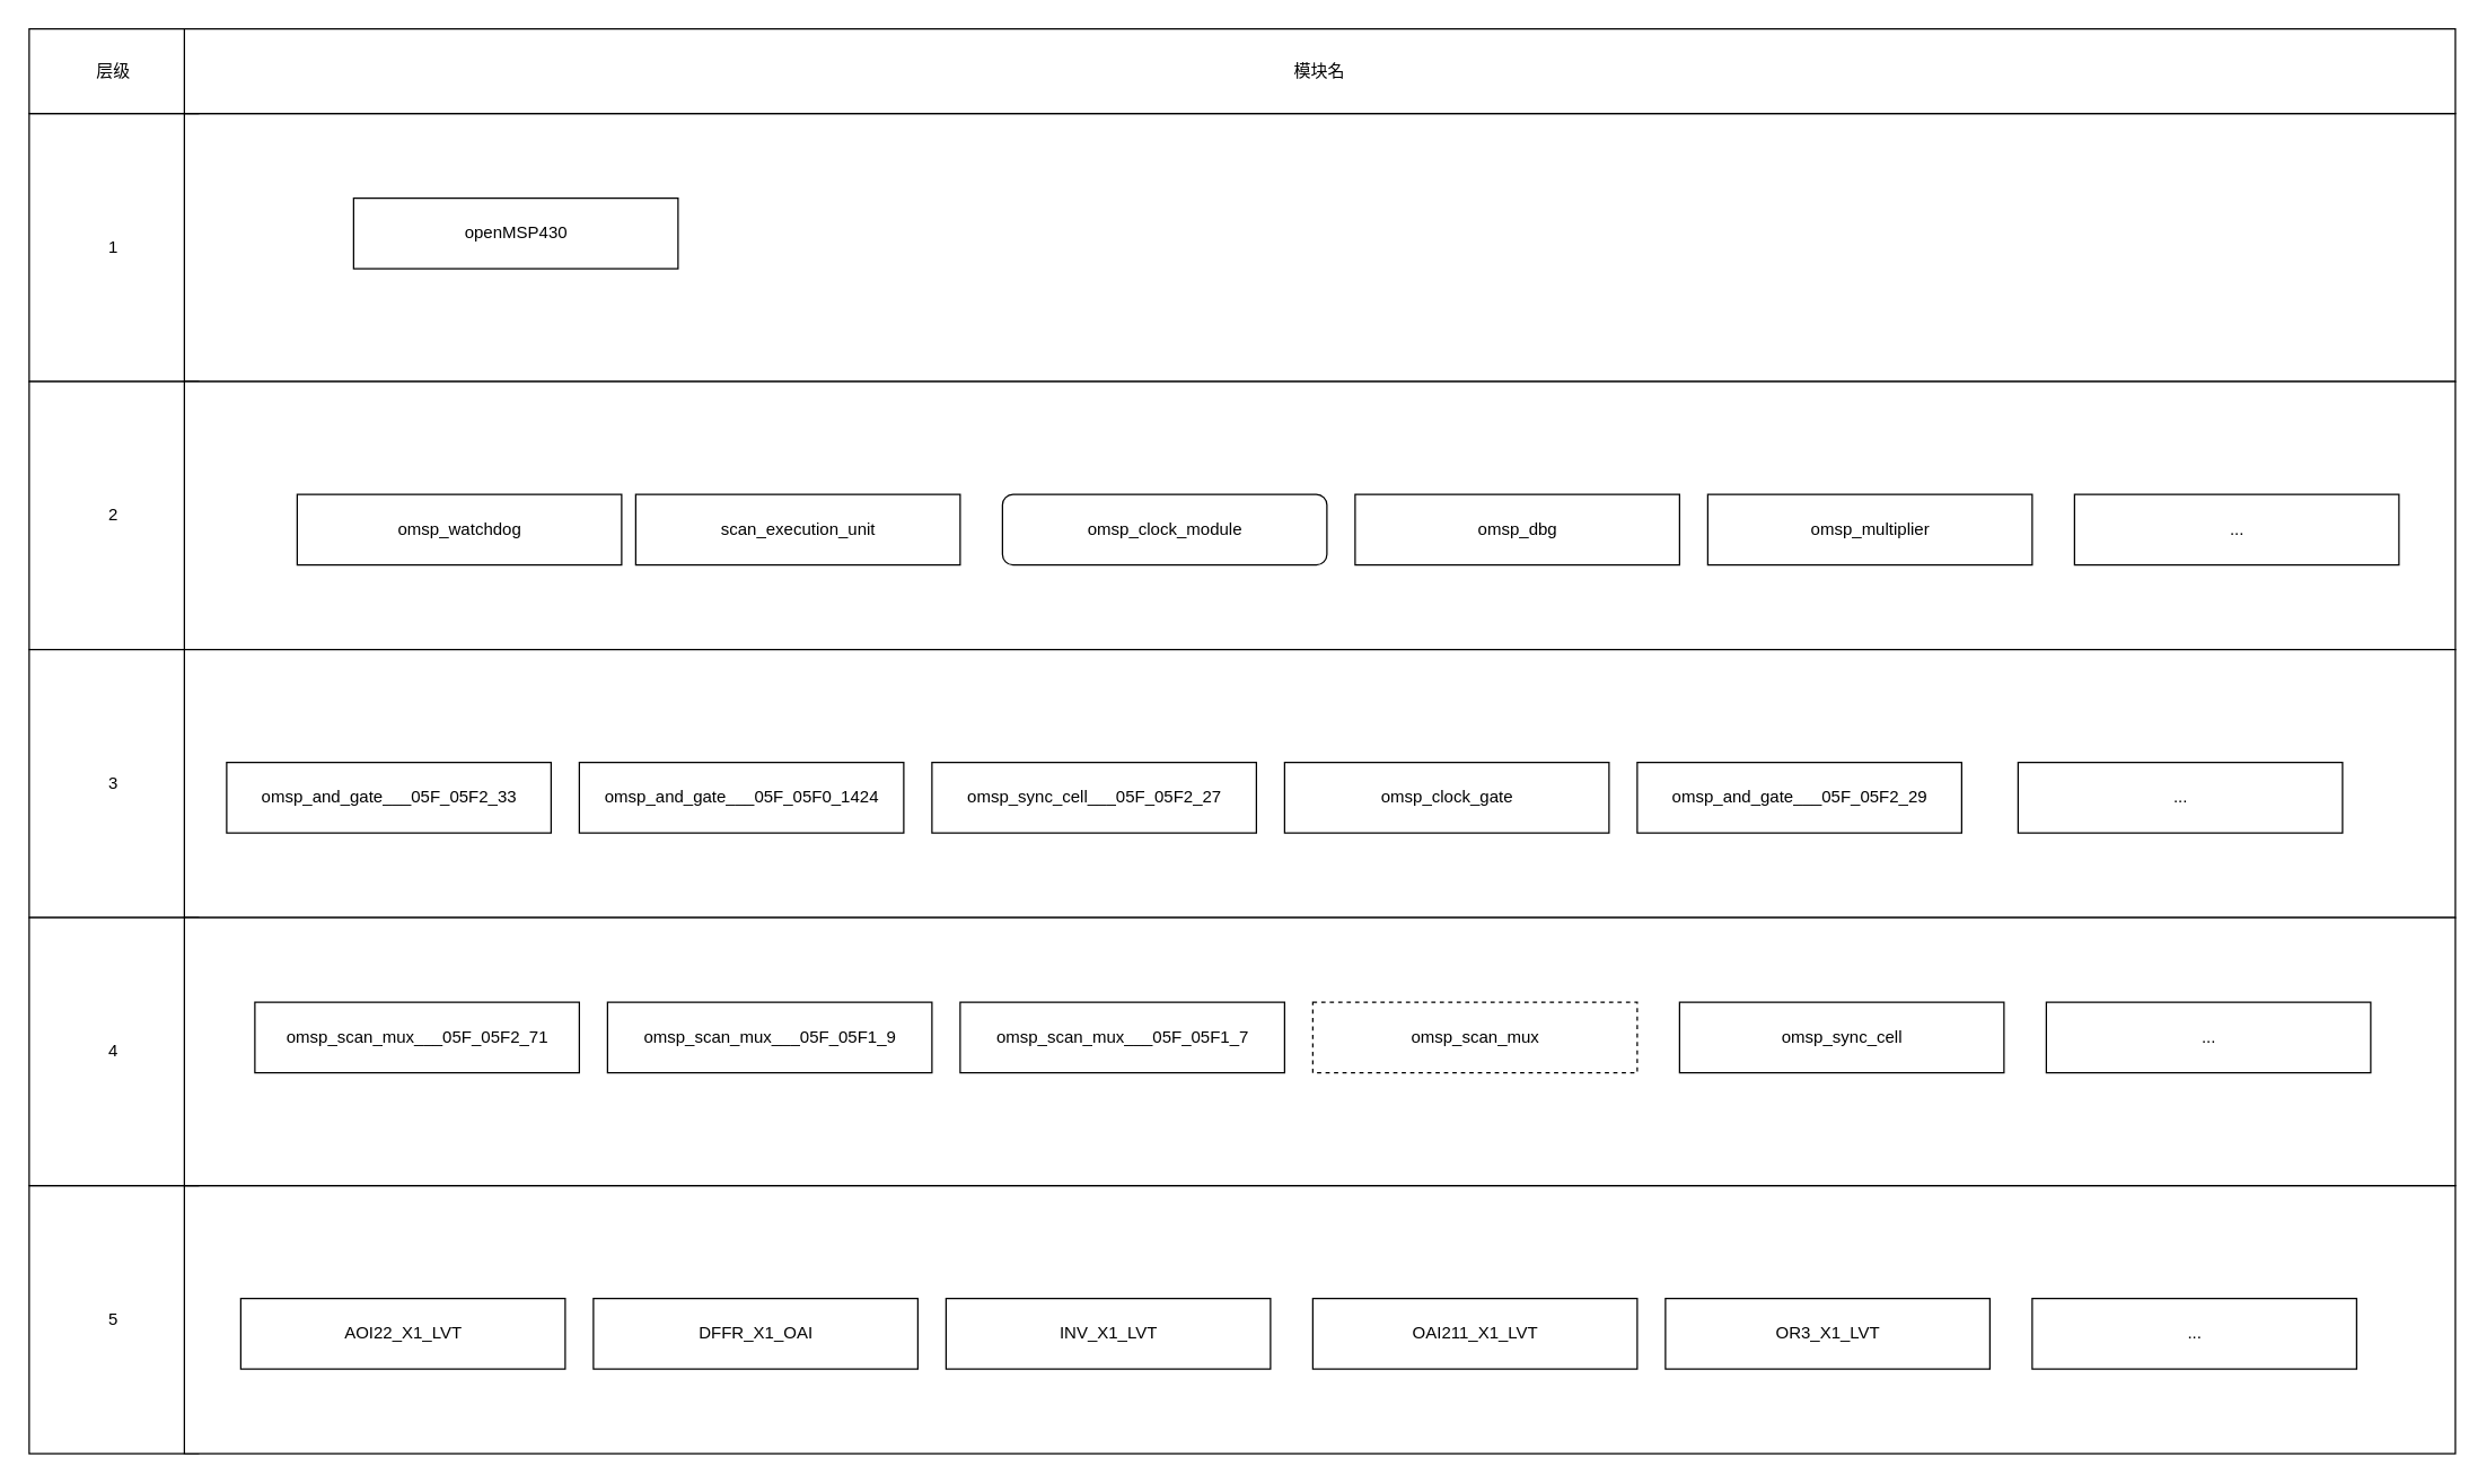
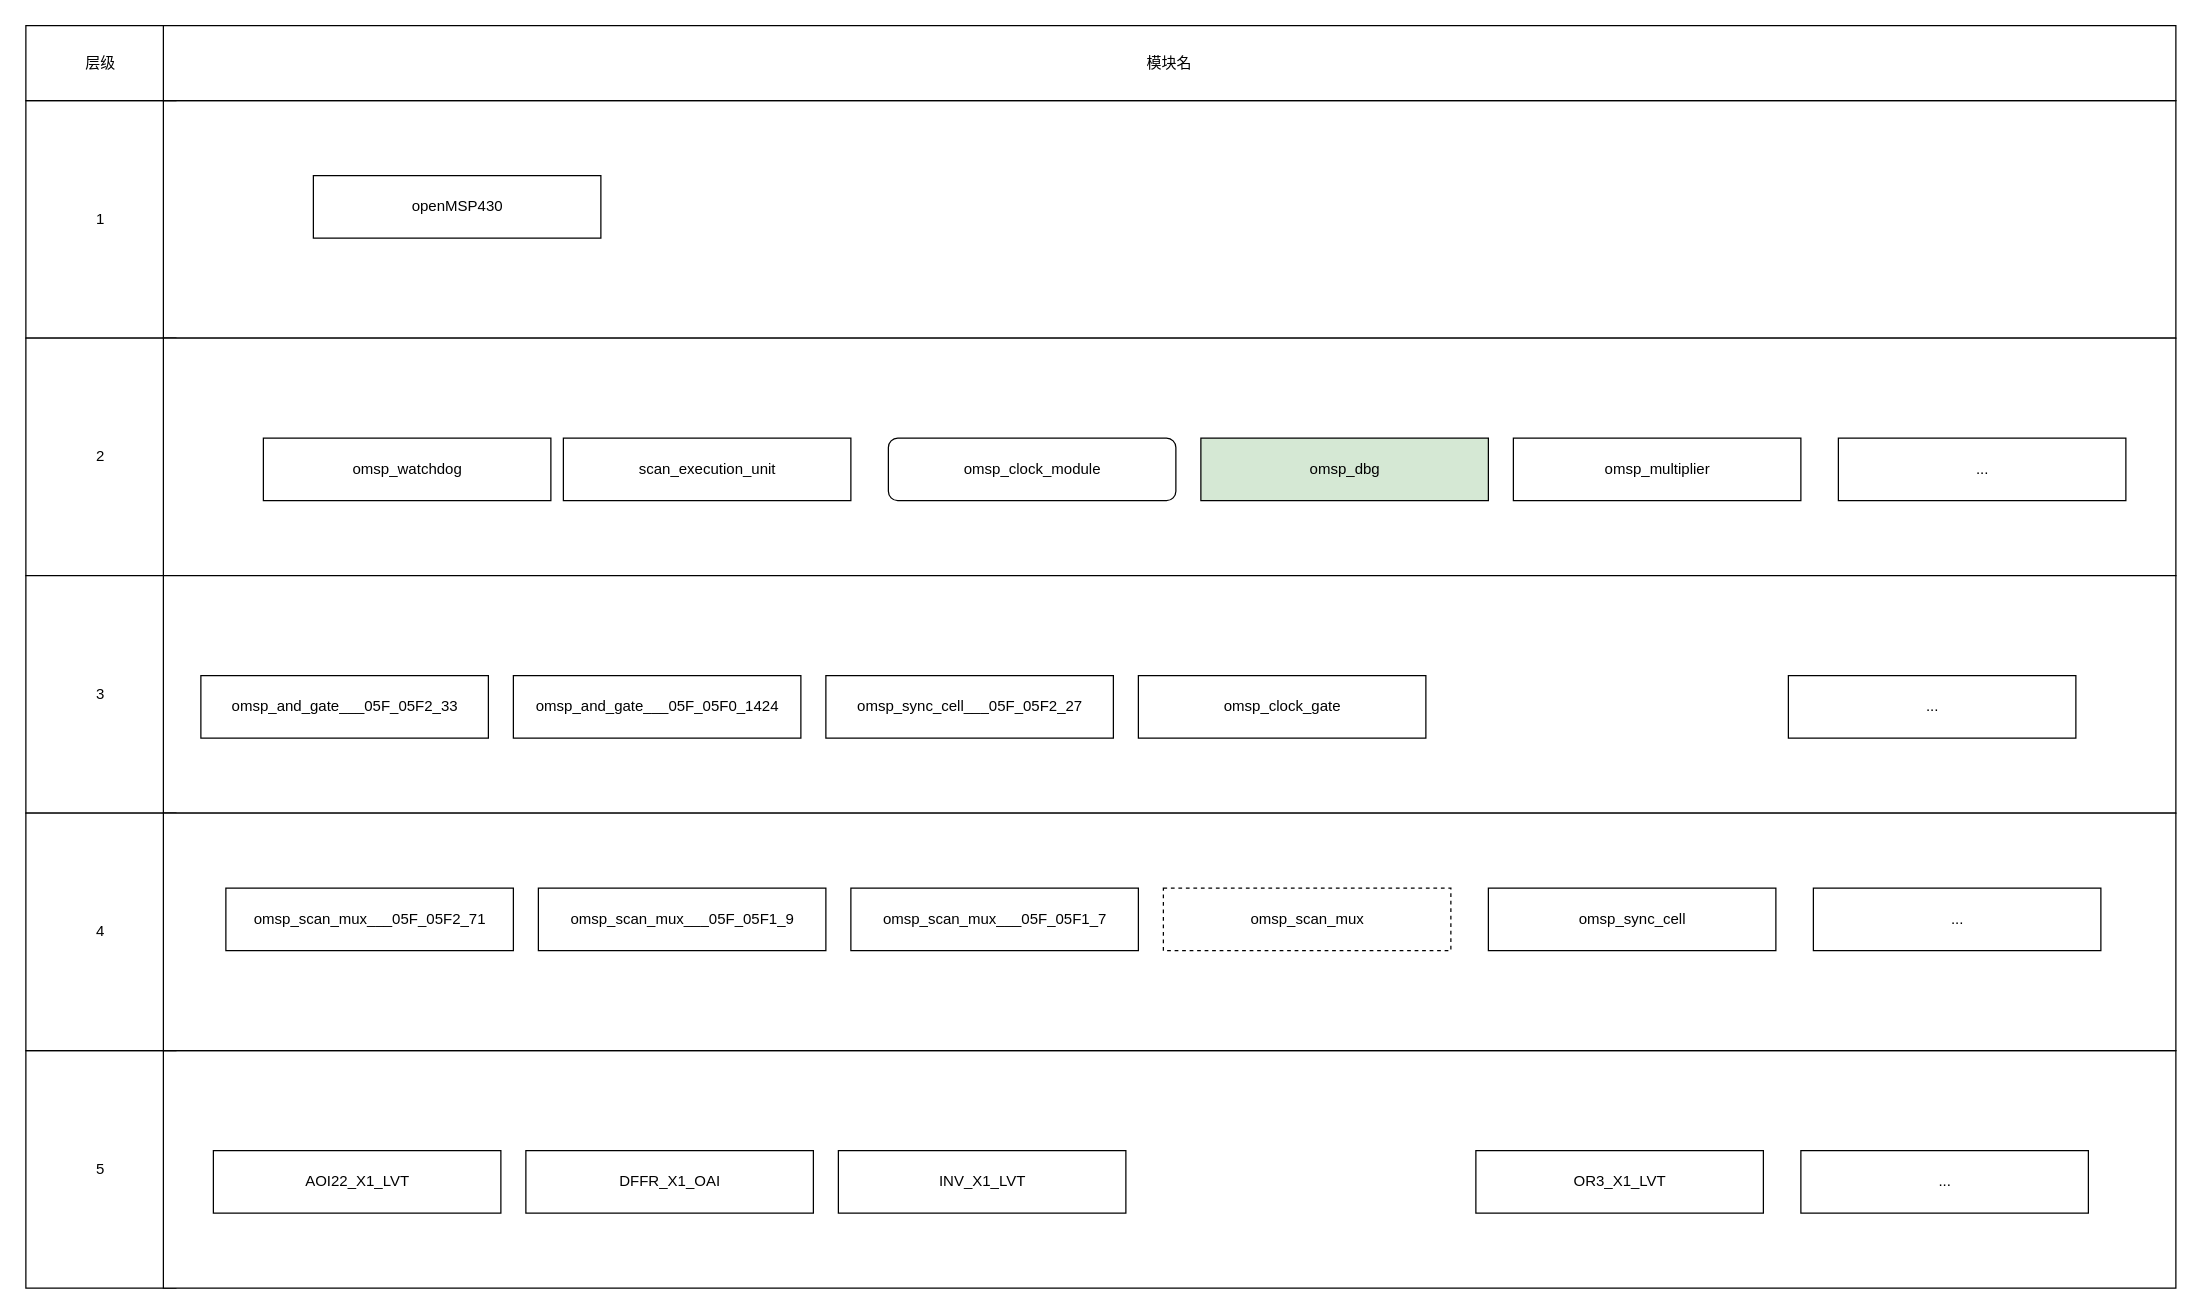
- <mxCell id="18" value="omsp_dbg" style="html=1;" vertex="1" parent="14"><mxGeometry x="750" width="230" height="50" as="geometry" /></mxCell>
+ <mxCell id="18" value="omsp_dbg" style="html=1;fillColor=#d5e8d4;" vertex="1" parent="14"><mxGeometry x="750" width="230" height="50" as="geometry" /></mxCell>
- <mxCell id="30" value="omsp_and_gate___05F_05F2_29" style="html=1;" vertex="1" parent="25"><mxGeometry x="1000" width="230" height="50" as="geometry" /></mxCell>
- <mxCell id="39" value="OAI211_X1_LVT" style="html=1;" vertex="1" parent="35"><mxGeometry x="760" width="230" height="50" as="geometry" /></mxCell>
